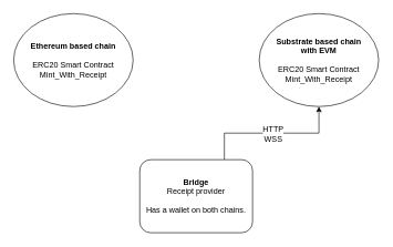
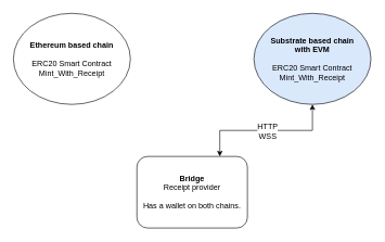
- <mxCell id="5" value="&lt;b&gt;Substrate based chain&lt;br&gt;with EVM&lt;/b&gt;&lt;br&gt;&lt;br&gt;ERC20 Smart Contract&lt;br&gt;Mint_With_Receipt" style="ellipse;whiteSpace=wrap;html=1;" vertex="1" parent="1"><mxGeometry x="390" y="20" width="180" height="140" as="geometry" /></mxCell>
+ <mxCell id="5" value="&lt;b&gt;Substrate based chain&lt;br&gt;with EVM&lt;/b&gt;&lt;br&gt;&lt;br&gt;ERC20 Smart Contract&lt;br&gt;Mint_With_Receipt" style="ellipse;whiteSpace=wrap;html=1;fillColor=#dae8fc;" vertex="1" parent="1"><mxGeometry x="390" y="20" width="180" height="140" as="geometry" /></mxCell>
- <mxCell id="3" style="edgeStyle=orthogonalEdgeStyle;rounded=0;orthogonalLoop=1;jettySize=auto;html=1;exitX=0.5;exitY=1;exitDx=0;exitDy=0;entryX=0.75;entryY=0;entryDx=0;entryDy=0;startArrow=classic;startFill=1;endArrow=none;" edge="1" parent="1" source="5" target="6"><mxGeometry relative="1" as="geometry" /></mxCell>
+ <mxCell id="3" style="edgeStyle=orthogonalEdgeStyle;rounded=0;orthogonalLoop=1;jettySize=auto;html=1;exitX=0.5;exitY=1;exitDx=0;exitDy=0;entryX=0.75;entryY=0;entryDx=0;entryDy=0;startArrow=classic;startFill=1;" edge="1" parent="1" source="5" target="6"><mxGeometry relative="1" as="geometry" /></mxCell>
